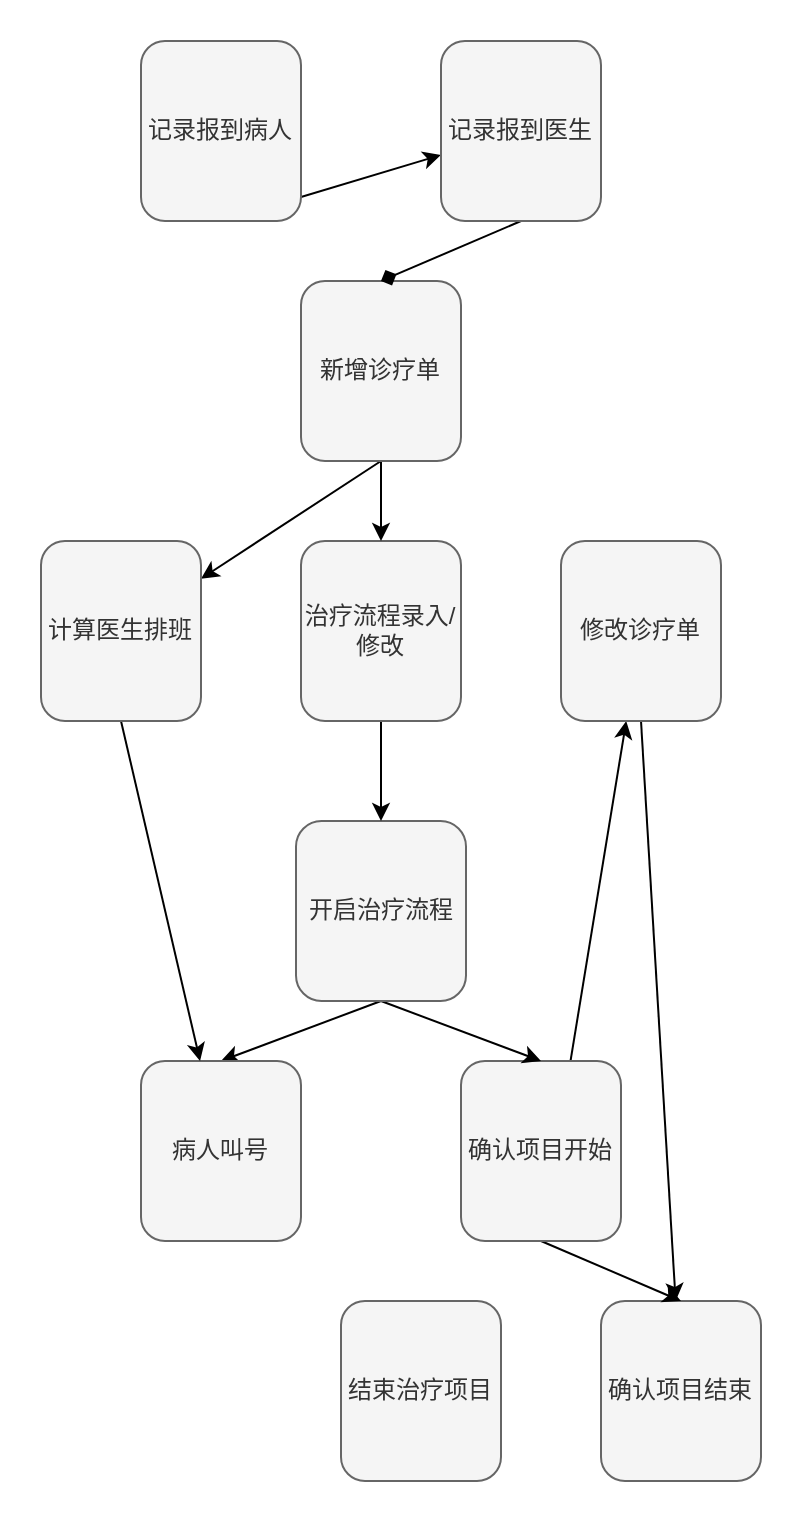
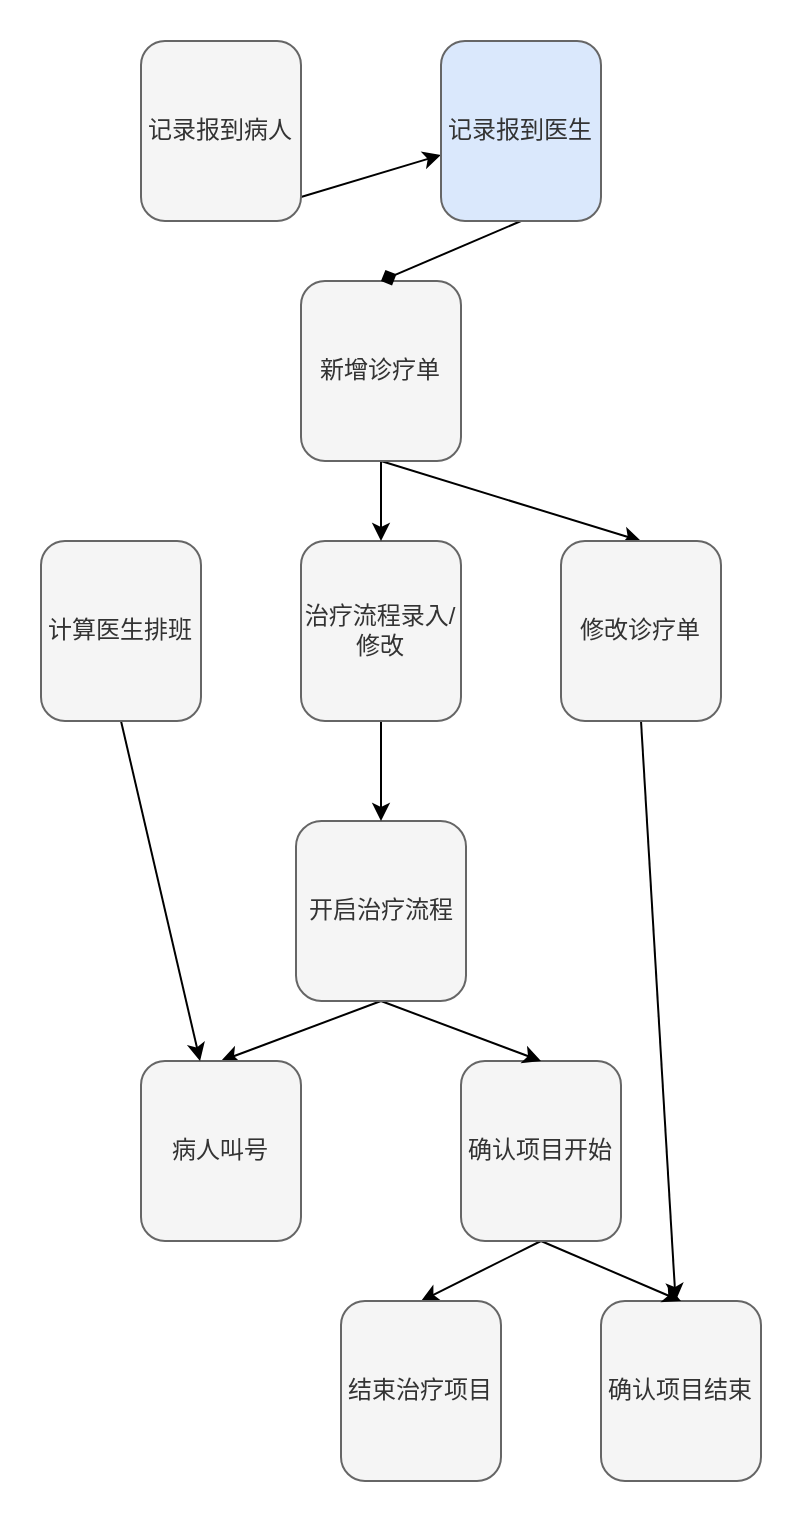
- <mxCell id="21" value="记录报到医生" style="rounded=1;whiteSpace=wrap;html=1;fontColor=#333333;rotation=0;fillColor=#f5f5f5;strokeColor=#666666;" vertex="1" parent="1"><mxGeometry x="220" y="20" width="80" height="90" as="geometry" /></mxCell>
+ <mxCell id="21" value="记录报到医生" style="rounded=1;whiteSpace=wrap;html=1;fontColor=#333333;rotation=0;fillColor=#dae8fc;strokeColor=#666666;" vertex="1" parent="1"><mxGeometry x="220" y="20" width="80" height="90" as="geometry" /></mxCell>
- <mxCell id="14" style="edgeStyle=none;html=1;exitX=0.5;exitY=1;exitDx=0;exitDy=0;" edge="1" parent="1" source="15" target="23"><mxGeometry relative="1" as="geometry" /></mxCell>
+ <mxCell id="14" style="edgeStyle=none;html=1;exitX=0.5;exitY=1;exitDx=0;exitDy=0;entryX=0.5;entryY=0;entryDx=0;entryDy=0;" edge="1" parent="1" source="15" target="17"><mxGeometry relative="1" as="geometry" /></mxCell>
- <mxCell id="4" style="edgeStyle=none;html=1;exitX=0.5;exitY=1;exitDx=0;exitDy=0;" edge="1" parent="1" source="5" target="17"><mxGeometry relative="1" as="geometry" /></mxCell>
+ <mxCell id="4" style="edgeStyle=none;html=1;exitX=0.5;exitY=1;exitDx=0;exitDy=0;entryX=0.5;entryY=0;entryDx=0;entryDy=0;" edge="1" parent="1" source="5" target="12"><mxGeometry relative="1" as="geometry" /></mxCell>
